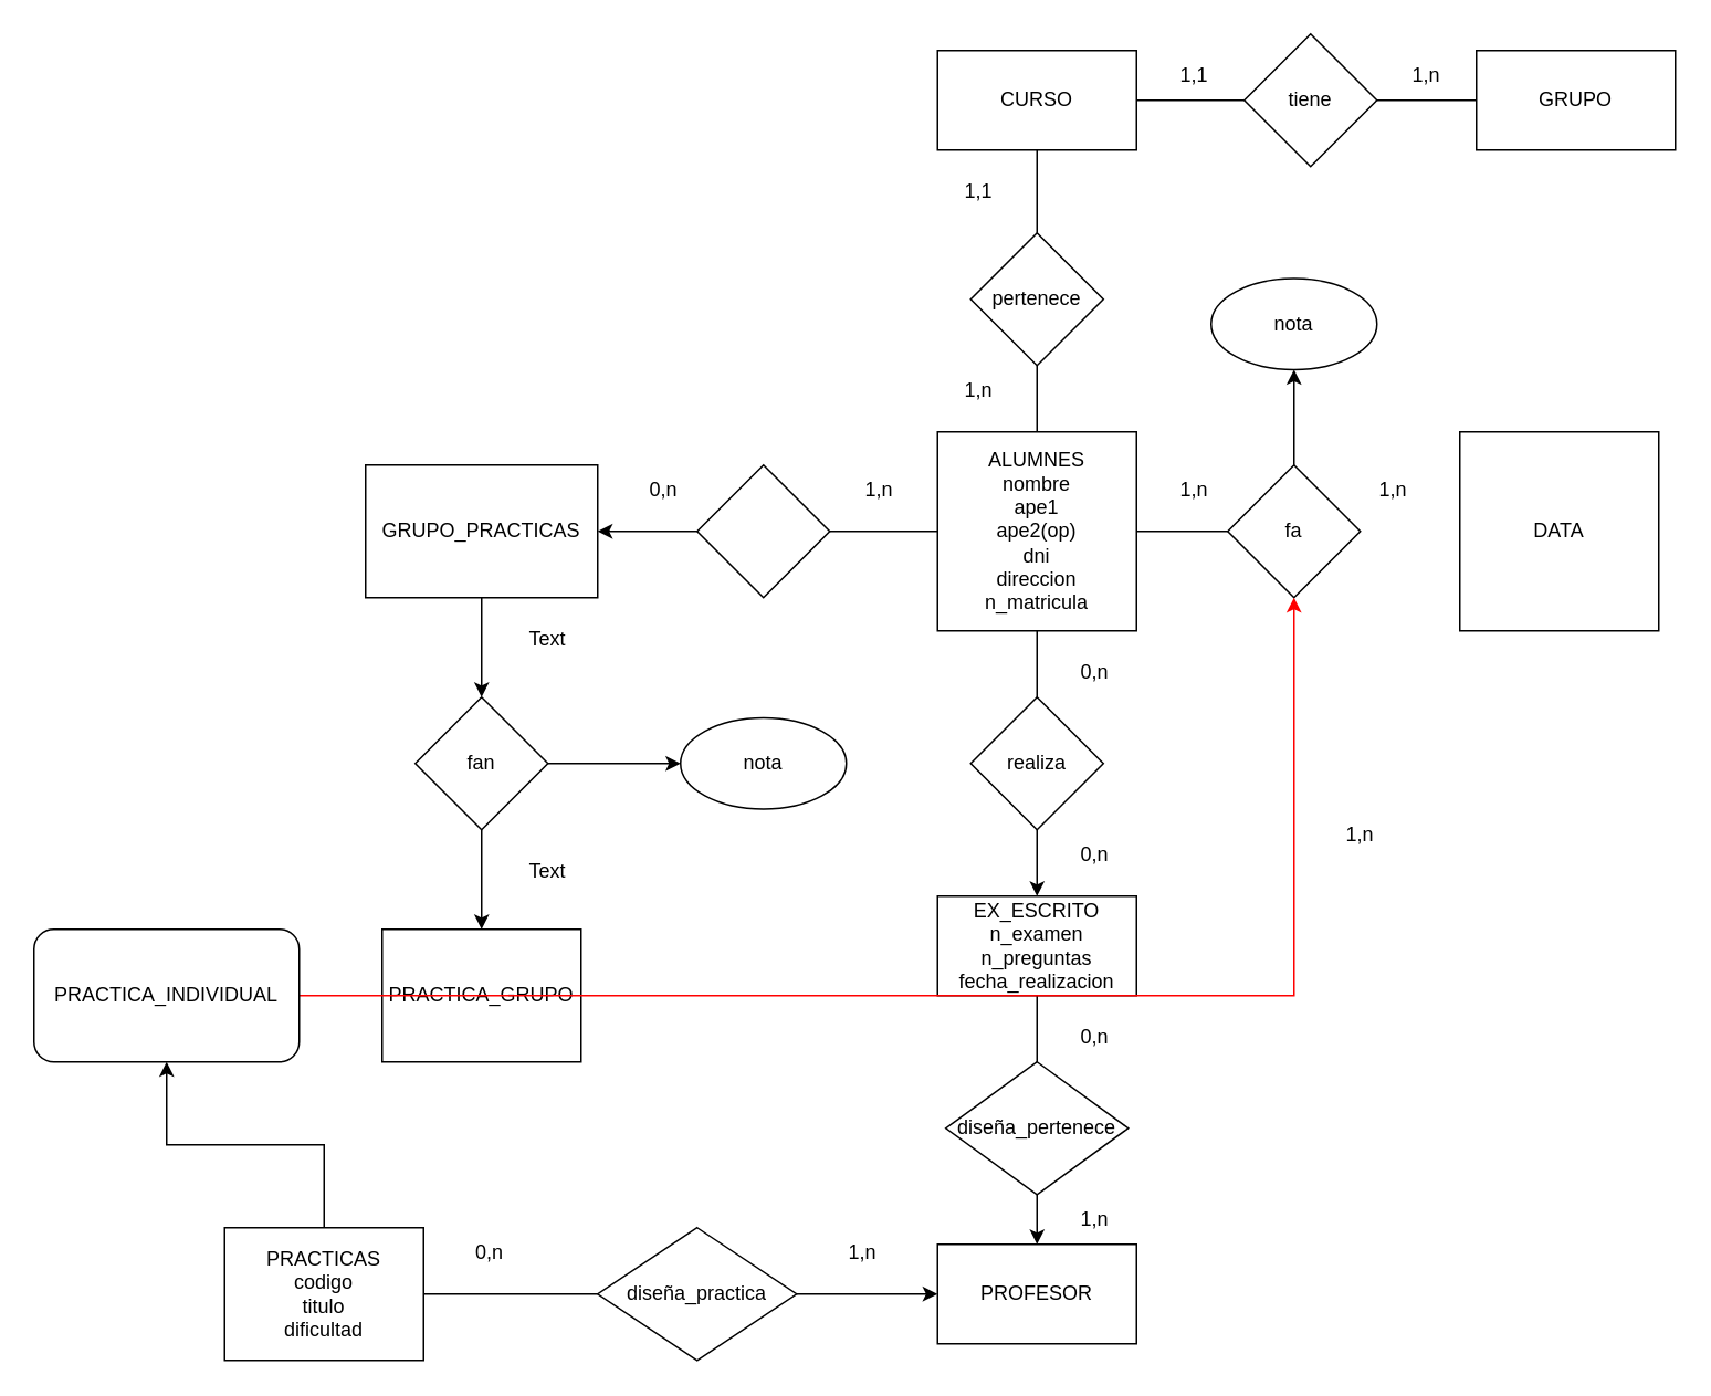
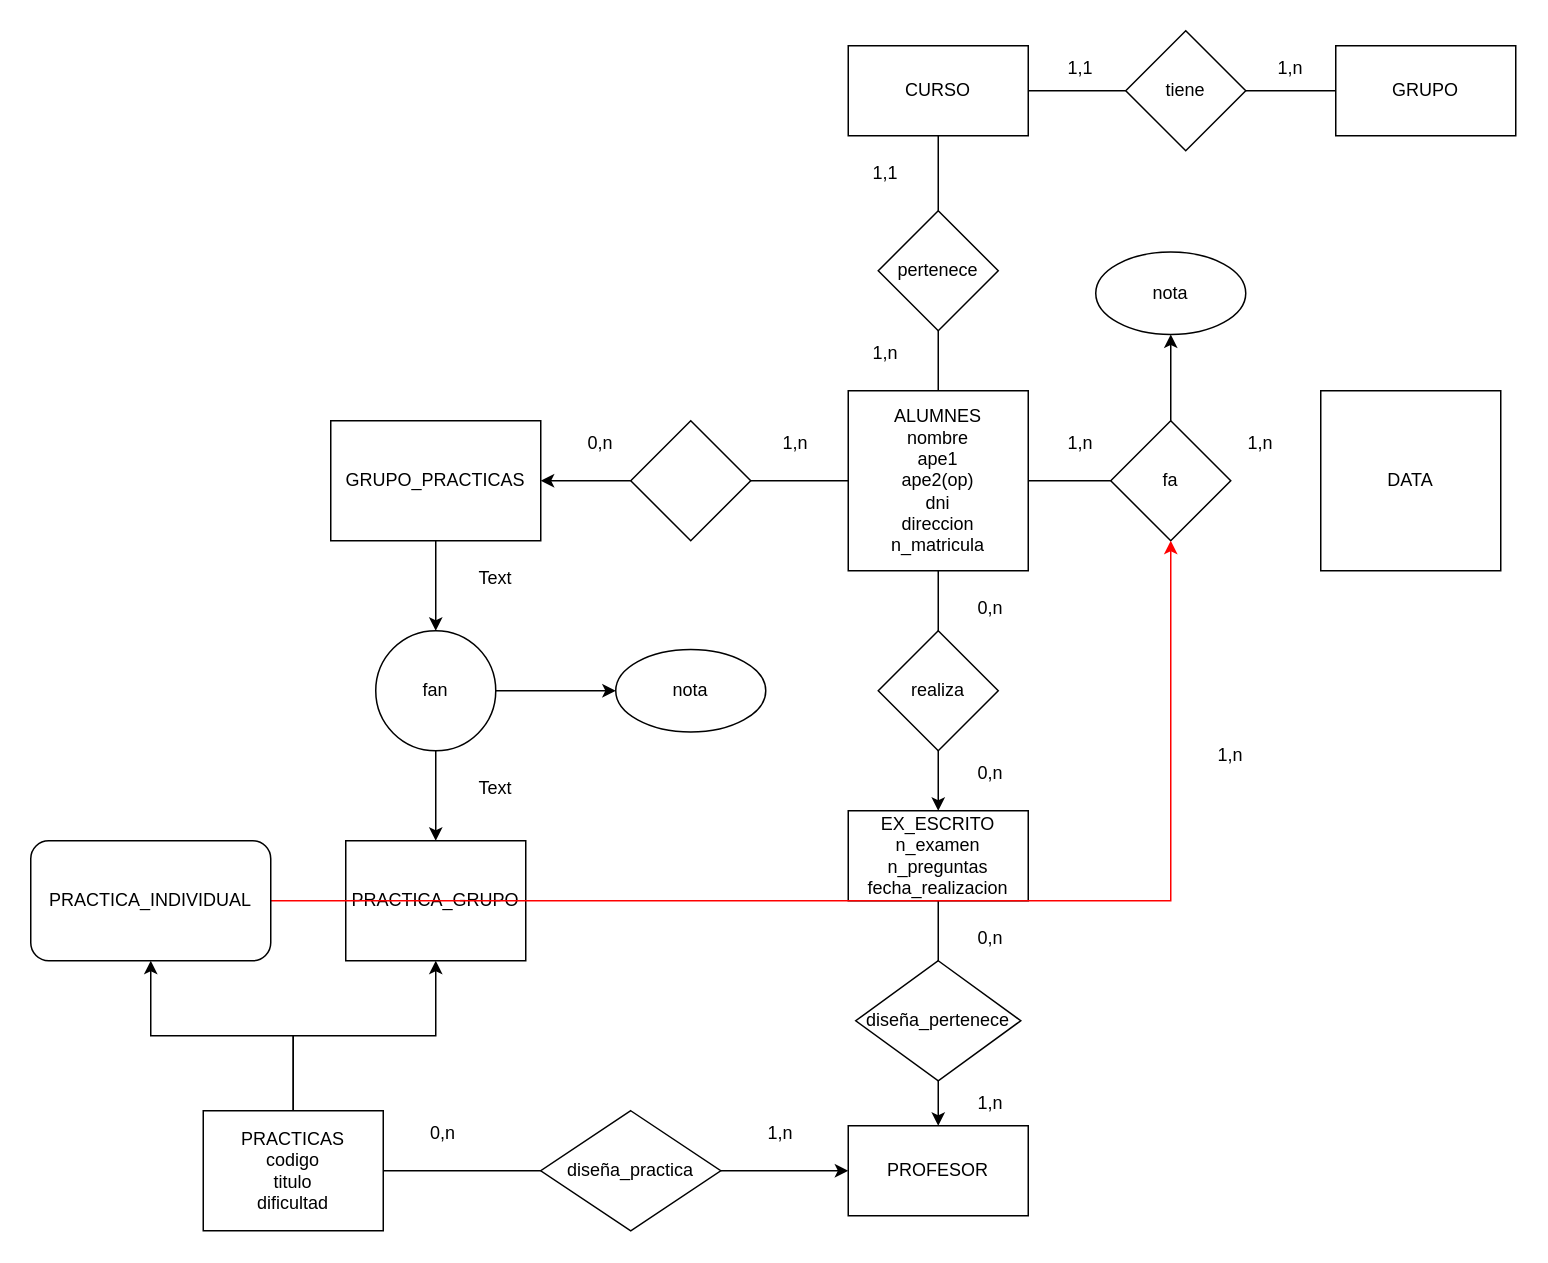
- <mxCell id="40" value="fan" style="rhombus;whiteSpace=wrap;html=1;" vertex="1" parent="1"><mxGeometry x="250" y="420" width="80" height="80" as="geometry" /></mxCell>
+ <mxCell id="40" value="fan" style="ellipse;whiteSpace=wrap;html=1;" vertex="1" parent="1"><mxGeometry x="250" y="420" width="80" height="80" as="geometry" /></mxCell>
+ <mxCell id="46" style="edgeStyle=orthogonalEdgeStyle;rounded=0;orthogonalLoop=1;jettySize=auto;html=1;entryX=0.5;entryY=1;entryDx=0;entryDy=0;" edge="1" parent="1" source="48" target="42"><mxGeometry relative="1" as="geometry" /></mxCell>
